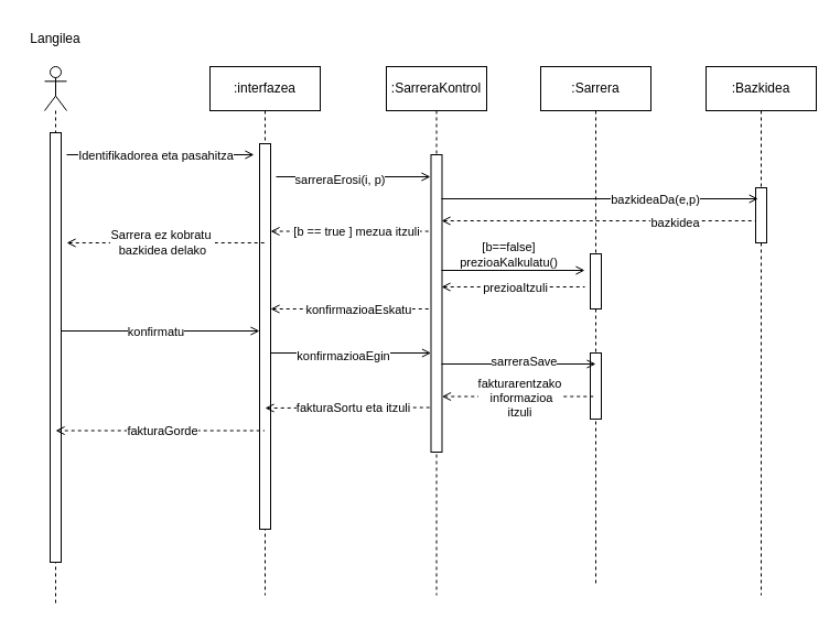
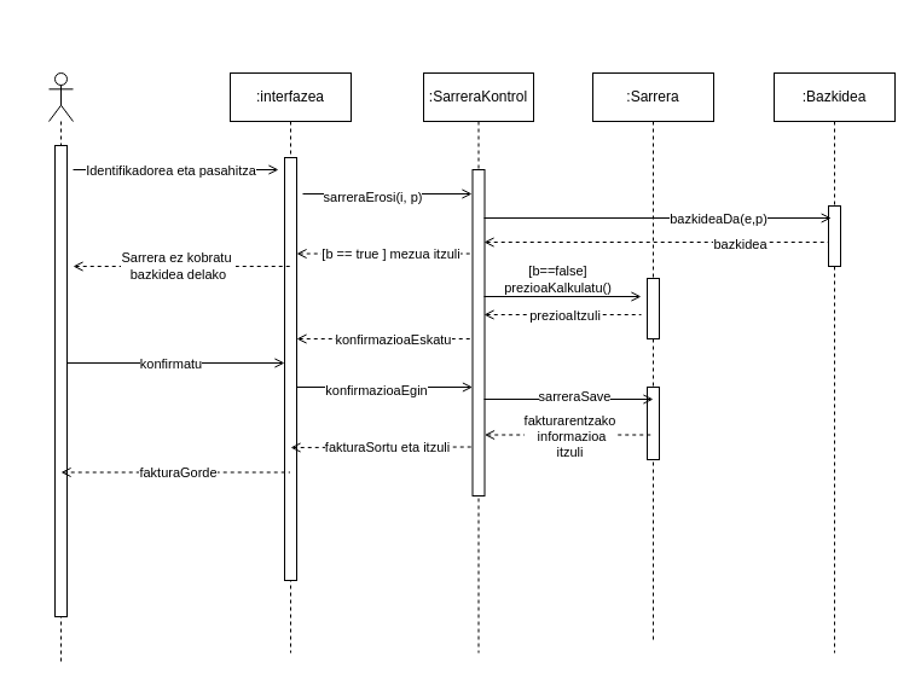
- <mxCell id="41" value="Langilea" style="text;html=1;align=center;verticalAlign=middle;whiteSpace=wrap;rounded=0;" vertex="1" parent="1"><mxGeometry x="20" y="20" width="60" height="30" as="geometry" /></mxCell>
